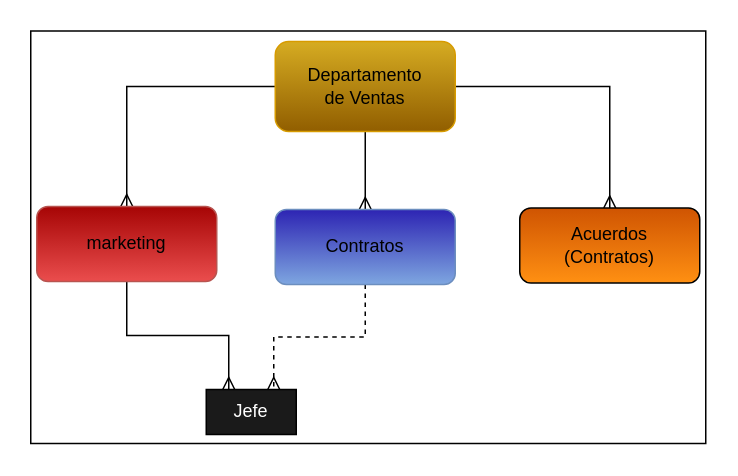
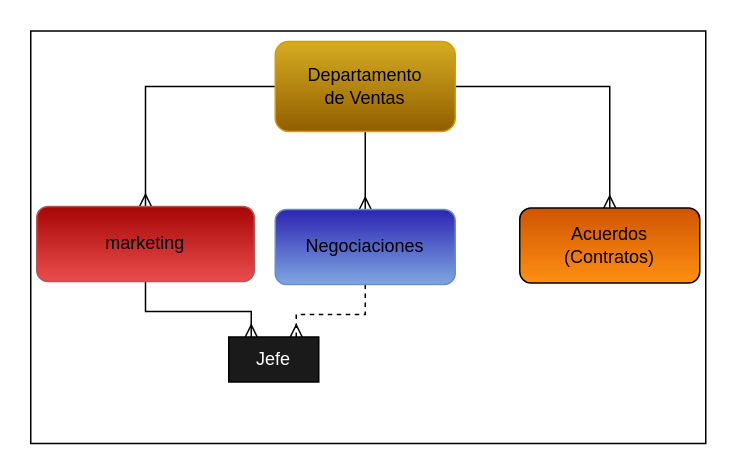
- <mxCell id="8" value="marketing" style="rounded=1;whiteSpace=wrap;html=1;fillColor=#A60505;gradientColor=#EA4D4D;strokeColor=#b85450;" vertex="1" parent="1"><mxGeometry x="24" y="137" width="120" height="50" as="geometry" /></mxCell>
+ <mxCell id="8" value="marketing" style="rounded=1;whiteSpace=wrap;html=1;fillColor=#A60505;gradientColor=#EA4D4D;strokeColor=#b85450;" vertex="1" parent="1"><mxGeometry x="24" y="137" width="145" height="50" as="geometry" /></mxCell>
- <mxCell id="10" value="Contratos" style="rounded=1;whiteSpace=wrap;html=1;fillColor=#2D24B3;gradientColor=#7ea6e0;strokeColor=#6c8ebf;" vertex="1" parent="1"><mxGeometry x="183" y="139" width="120" height="50" as="geometry" /></mxCell>
+ <mxCell id="10" value="Negociaciones" style="rounded=1;whiteSpace=wrap;html=1;fillColor=#2D24B3;gradientColor=#7ea6e0;strokeColor=#6c8ebf;" vertex="1" parent="1"><mxGeometry x="183" y="139" width="120" height="50" as="geometry" /></mxCell>
- <mxCell id="12" value="Jefe" style="rounded=0;whiteSpace=wrap;html=1;fillColor=#1A1A1A;fontColor=#FFFFFF;" vertex="1" parent="1"><mxGeometry x="137" y="259" width="60" height="30" as="geometry" /></mxCell>
+ <mxCell id="12" value="Jefe" style="rounded=0;whiteSpace=wrap;html=1;fillColor=#1A1A1A;fontColor=#FFFFFF;" vertex="1" parent="1"><mxGeometry x="152" y="224" width="60" height="30" as="geometry" /></mxCell>
